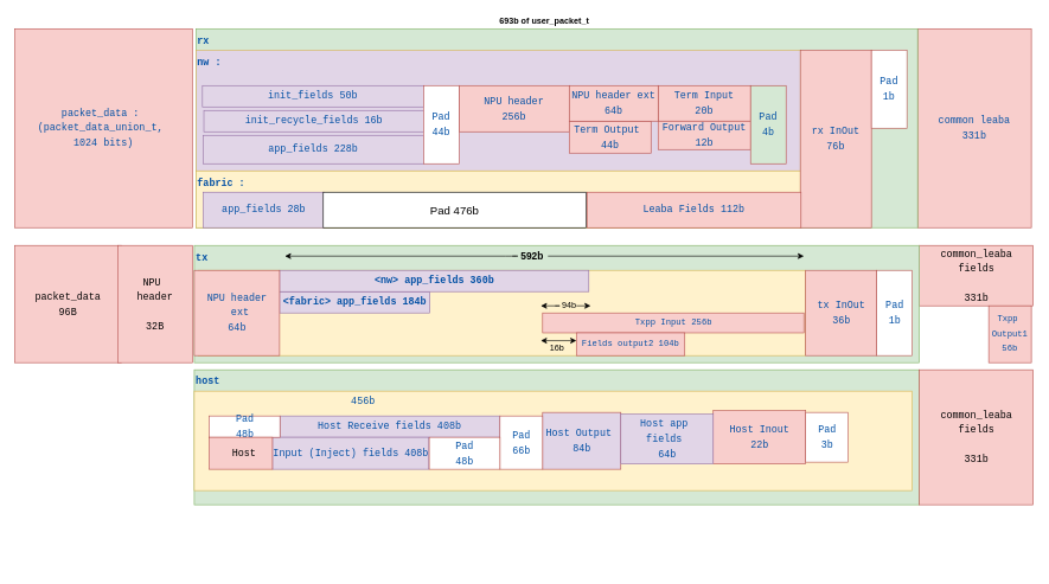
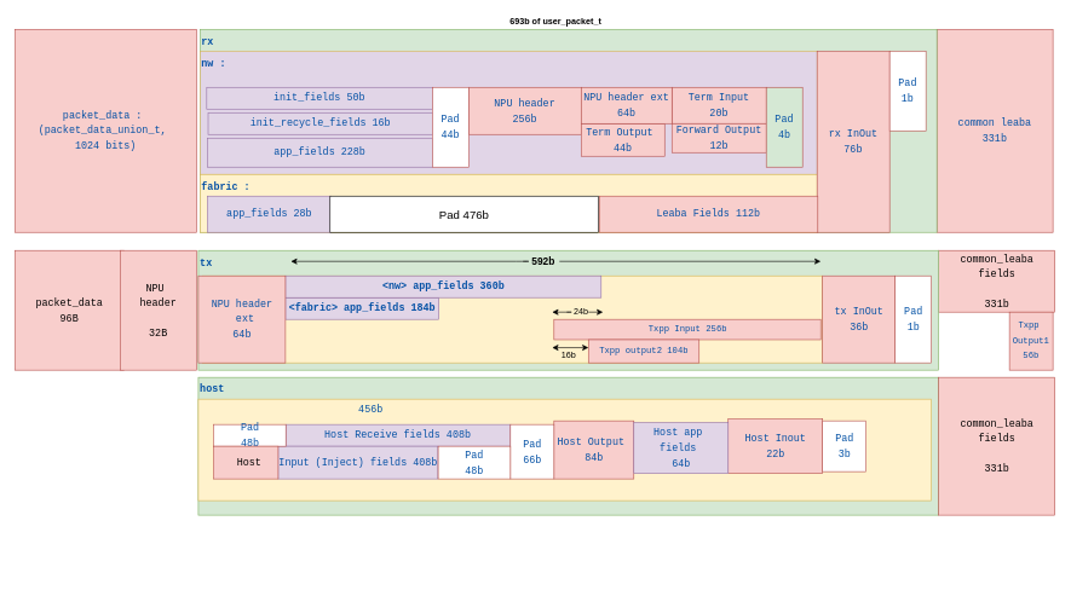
- <mxCell id="51" value="94b" style="text;html=1;strokeColor=none;fillColor=none;align=center;verticalAlign=middle;whiteSpace=wrap;rounded=0;" vertex="1" parent="27"><mxGeometry x="507.5" y="40" width="40" height="20" as="geometry" /></mxCell>
+ <mxCell id="51" value="24b" style="text;html=1;strokeColor=none;fillColor=none;align=center;verticalAlign=middle;whiteSpace=wrap;rounded=0;" vertex="1" parent="27"><mxGeometry x="507.5" y="40" width="40" height="20" as="geometry" /></mxCell>
- <mxCell id="35" value="&lt;div style=&quot;font-family: &amp;#34;menlo&amp;#34; , &amp;#34;monaco&amp;#34; , &amp;#34;courier new&amp;#34; , monospace ; line-height: 21px ; white-space: pre&quot;&gt;&lt;div style=&quot;font-family: &amp;#34;menlo&amp;#34; , &amp;#34;monaco&amp;#34; , &amp;#34;courier new&amp;#34; , monospace ; line-height: 21px&quot;&gt;&lt;div style=&quot;font-family: &amp;#34;menlo&amp;#34; , &amp;#34;monaco&amp;#34; , &amp;#34;courier new&amp;#34; , monospace ; line-height: 21px&quot;&gt;&lt;div style=&quot;font-family: &amp;#34;menlo&amp;#34; , &amp;#34;monaco&amp;#34; , &amp;#34;courier new&amp;#34; , monospace ; line-height: 21px&quot;&gt;&lt;span style=&quot;color: rgb(4 , 81 , 165)&quot;&gt;Fields output2 104b&lt;/span&gt;&lt;br&gt;&lt;/div&gt;&lt;/div&gt;&lt;/div&gt;&lt;/div&gt;" style="rounded=0;whiteSpace=wrap;html=1;align=center;labelBackgroundColor=none;fillColor=#f8cecc;strokeColor=#b85450;" parent="27" vertex="1"><mxGeometry x="537.5" y="88" width="152.5" height="32" as="geometry" /></mxCell>
+ <mxCell id="35" value="&lt;div style=&quot;font-family: &amp;#34;menlo&amp;#34; , &amp;#34;monaco&amp;#34; , &amp;#34;courier new&amp;#34; , monospace ; line-height: 21px ; white-space: pre&quot;&gt;&lt;div style=&quot;font-family: &amp;#34;menlo&amp;#34; , &amp;#34;monaco&amp;#34; , &amp;#34;courier new&amp;#34; , monospace ; line-height: 21px&quot;&gt;&lt;div style=&quot;font-family: &amp;#34;menlo&amp;#34; , &amp;#34;monaco&amp;#34; , &amp;#34;courier new&amp;#34; , monospace ; line-height: 21px&quot;&gt;&lt;div style=&quot;font-family: &amp;#34;menlo&amp;#34; , &amp;#34;monaco&amp;#34; , &amp;#34;courier new&amp;#34; , monospace ; line-height: 21px&quot;&gt;&lt;span style=&quot;color: rgb(4 , 81 , 165)&quot;&gt;Txpp output2 104b&lt;/span&gt;&lt;br&gt;&lt;/div&gt;&lt;/div&gt;&lt;/div&gt;&lt;/div&gt;" style="rounded=0;whiteSpace=wrap;html=1;align=center;labelBackgroundColor=none;fillColor=#f8cecc;strokeColor=#b85450;" parent="27" vertex="1"><mxGeometry x="537.5" y="88" width="152.5" height="32" as="geometry" /></mxCell>
- <mxCell id="43" value="&lt;div style=&quot;font-family: &amp;#34;menlo&amp;#34; , &amp;#34;monaco&amp;#34; , &amp;#34;courier new&amp;#34; , monospace ; font-size: 14px ; line-height: 21px ; white-space: pre&quot;&gt;&lt;div style=&quot;font-family: &amp;#34;menlo&amp;#34; , &amp;#34;monaco&amp;#34; , &amp;#34;courier new&amp;#34; , monospace ; line-height: 21px&quot;&gt;&lt;div style=&quot;font-family: &amp;#34;menlo&amp;#34; , &amp;#34;monaco&amp;#34; , &amp;#34;courier new&amp;#34; , monospace ; line-height: 21px&quot;&gt;&lt;div style=&quot;font-family: &amp;#34;menlo&amp;#34; , &amp;#34;monaco&amp;#34; , &amp;#34;courier new&amp;#34; , monospace ; line-height: 21px&quot;&gt;&lt;font color=&quot;#0451a5&quot;&gt;Host Output &lt;/font&gt;&lt;/div&gt;&lt;div style=&quot;font-family: &amp;#34;menlo&amp;#34; , &amp;#34;monaco&amp;#34; , &amp;#34;courier new&amp;#34; , monospace ; line-height: 21px&quot;&gt;&lt;font color=&quot;#0451a5&quot;&gt;84b&lt;/font&gt;&lt;/div&gt;&lt;/div&gt;&lt;/div&gt;&lt;/div&gt;" style="rounded=0;whiteSpace=wrap;html=1;align=center;labelBackgroundColor=none;fillColor=#e1d5e7;strokeColor=#b85450;" parent="38" vertex="1"><mxGeometry x="490" y="30" width="110" height="80" as="geometry" /></mxCell>
+ <mxCell id="43" value="&lt;div style=&quot;font-family: &amp;#34;menlo&amp;#34; , &amp;#34;monaco&amp;#34; , &amp;#34;courier new&amp;#34; , monospace ; font-size: 14px ; line-height: 21px ; white-space: pre&quot;&gt;&lt;div style=&quot;font-family: &amp;#34;menlo&amp;#34; , &amp;#34;monaco&amp;#34; , &amp;#34;courier new&amp;#34; , monospace ; line-height: 21px&quot;&gt;&lt;div style=&quot;font-family: &amp;#34;menlo&amp;#34; , &amp;#34;monaco&amp;#34; , &amp;#34;courier new&amp;#34; , monospace ; line-height: 21px&quot;&gt;&lt;div style=&quot;font-family: &amp;#34;menlo&amp;#34; , &amp;#34;monaco&amp;#34; , &amp;#34;courier new&amp;#34; , monospace ; line-height: 21px&quot;&gt;&lt;font color=&quot;#0451a5&quot;&gt;Host Output &lt;/font&gt;&lt;/div&gt;&lt;div style=&quot;font-family: &amp;#34;menlo&amp;#34; , &amp;#34;monaco&amp;#34; , &amp;#34;courier new&amp;#34; , monospace ; line-height: 21px&quot;&gt;&lt;font color=&quot;#0451a5&quot;&gt;84b&lt;/font&gt;&lt;/div&gt;&lt;/div&gt;&lt;/div&gt;&lt;/div&gt;" style="rounded=0;whiteSpace=wrap;html=1;align=center;labelBackgroundColor=none;fillColor=#f8cecc;strokeColor=#b85450;" parent="38" vertex="1"><mxGeometry x="490" y="30" width="110" height="80" as="geometry" /></mxCell>
